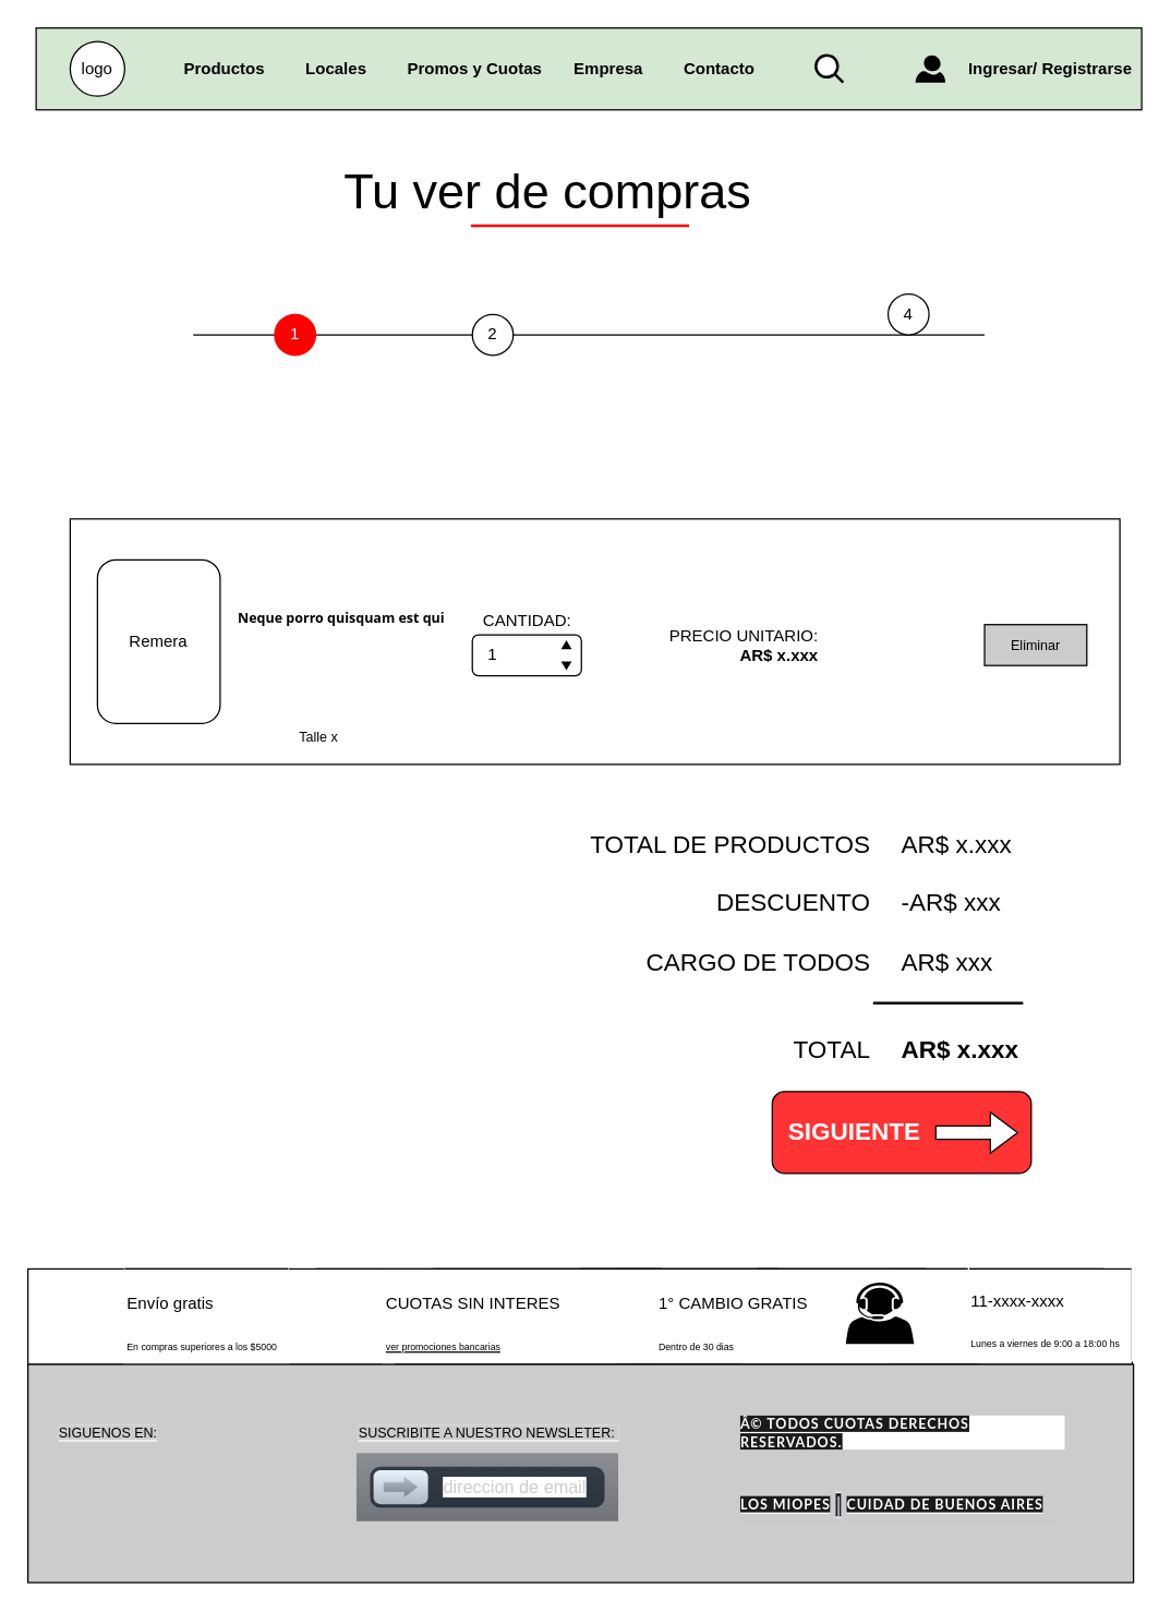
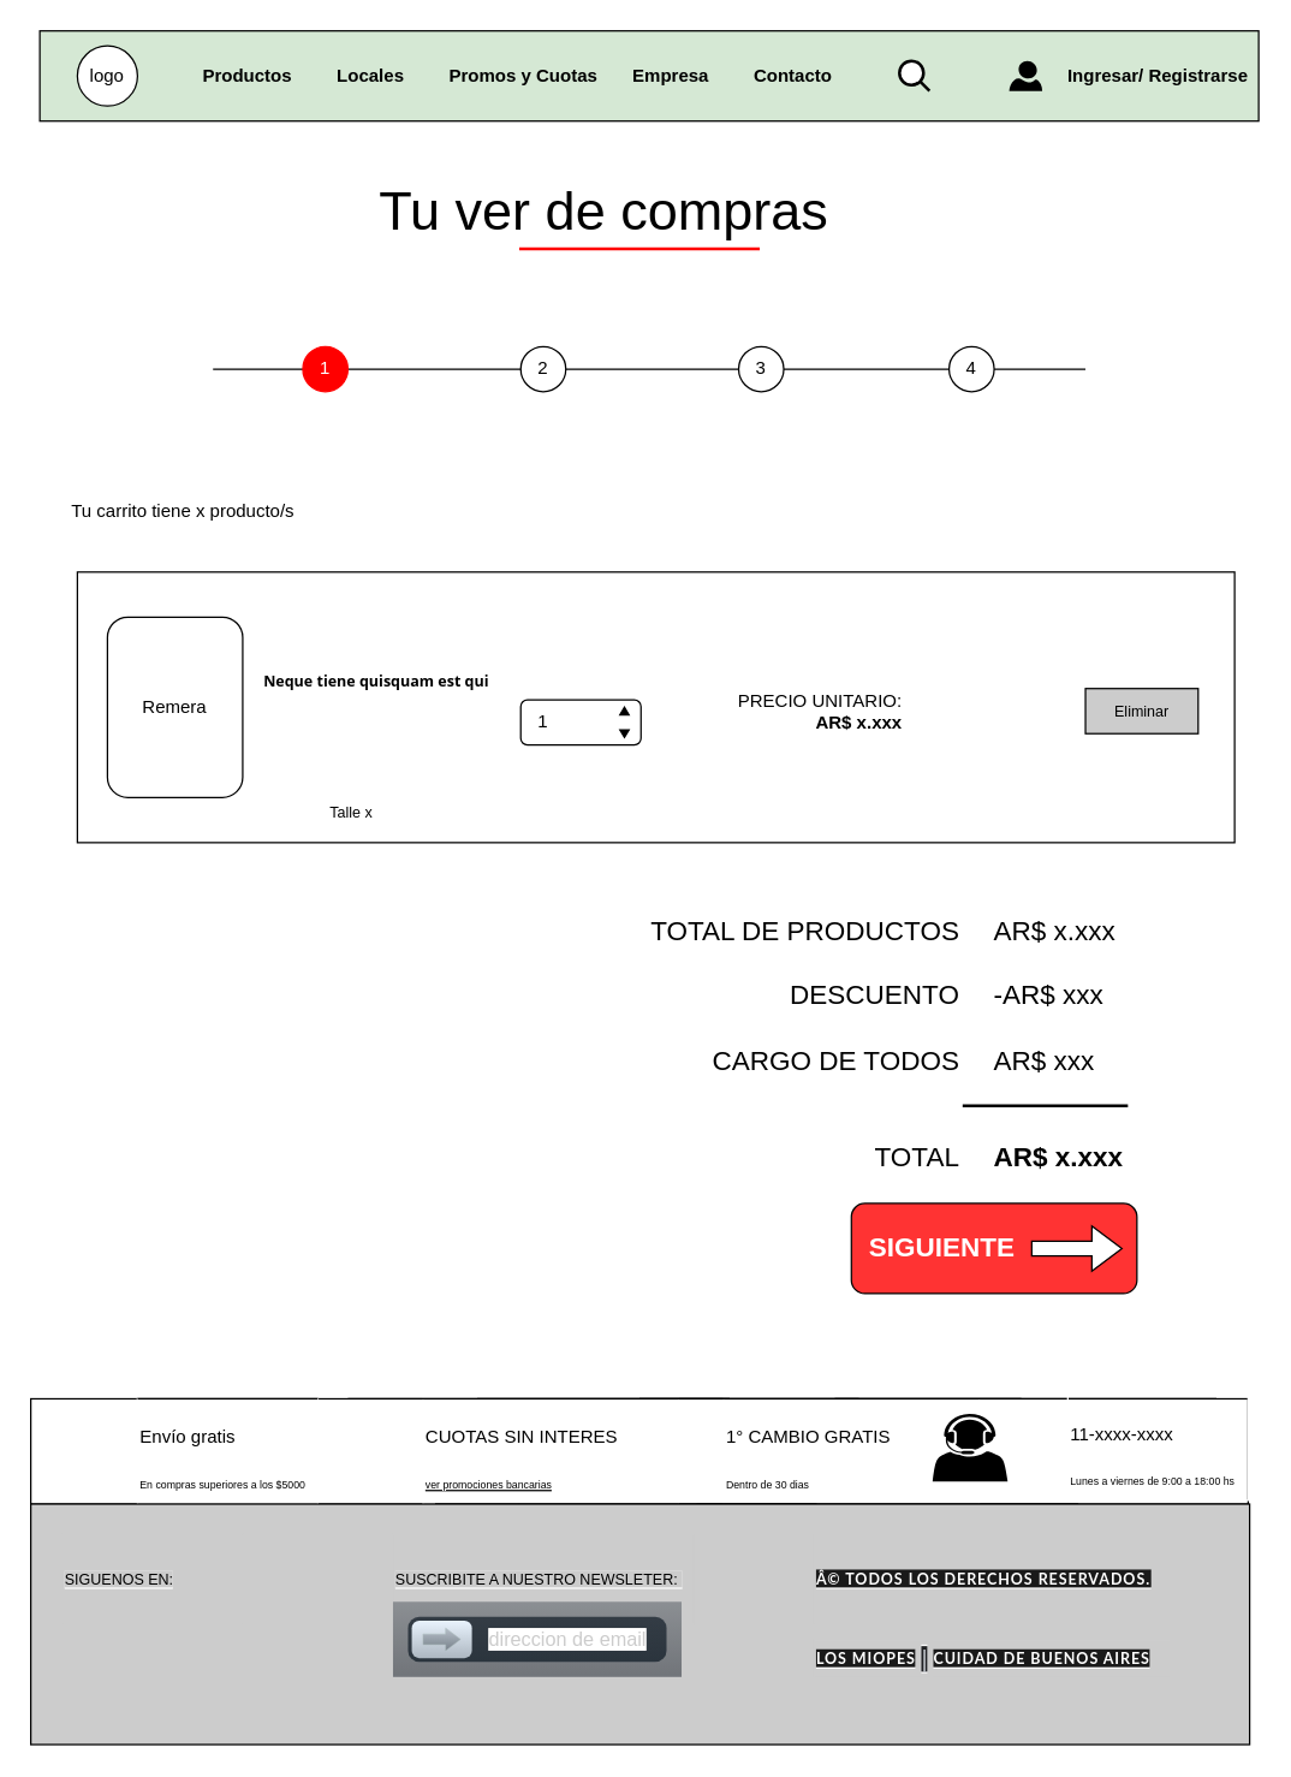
- <mxCell id="43" value="4" style="ellipse;whiteSpace=wrap;html=1;aspect=fixed;strokeColor=#000000;fillColor=#FFFFFF;" parent="1" vertex="1"><mxGeometry x="651" y="215" width="30" height="30" as="geometry" /></mxCell>
+ <mxCell id="43" value="4" style="ellipse;whiteSpace=wrap;html=1;aspect=fixed;strokeColor=#000000;fillColor=#FFFFFF;" parent="1" vertex="1"><mxGeometry x="631" y="230" width="30" height="30" as="geometry" /></mxCell>
+ <mxCell id="42" value="3" style="ellipse;whiteSpace=wrap;html=1;aspect=fixed;strokeColor=#000000;fillColor=#FFFFFF;" parent="1" vertex="1"><mxGeometry x="491" y="230" width="30" height="30" as="geometry" /></mxCell>
+ <mxCell id="45" value="Tu carrito tiene x producto/s" style="text;html=1;align=center;verticalAlign=middle;resizable=0;points=[];autosize=1;strokeColor=none;fillColor=none;" parent="1" vertex="1"><mxGeometry x="41" y="330" width="160" height="20" as="geometry" /></mxCell>
- <mxCell id="49" value="&lt;h4 style=&quot;margin: 10px 10px 5px ; padding: 0px ; line-height: 18px ; font-family: &amp;#34;open sans&amp;#34; , &amp;#34;arial&amp;#34; , sans-serif ; background-color: rgb(255 , 255 , 255)&quot;&gt;&lt;font style=&quot;font-size: 10px&quot;&gt;Neque porro quisquam est qui&amp;nbsp;&lt;/font&gt;&lt;/h4&gt;" style="text;html=1;align=center;verticalAlign=middle;resizable=0;points=[];autosize=1;strokeColor=none;fillColor=none;" parent="1" vertex="1"><mxGeometry x="161" y="430" width="180" height="40" as="geometry" /></mxCell>
+ <mxCell id="49" value="&lt;h4 style=&quot;margin: 10px 10px 5px ; padding: 0px ; line-height: 18px ; font-family: &amp;#34;open sans&amp;#34; , &amp;#34;arial&amp;#34; , sans-serif ; background-color: rgb(255 , 255 , 255)&quot;&gt;&lt;font style=&quot;font-size: 10px&quot;&gt;Neque tiene quisquam est qui&amp;nbsp;&lt;/font&gt;&lt;/h4&gt;" style="text;html=1;align=center;verticalAlign=middle;resizable=0;points=[];autosize=1;strokeColor=none;fillColor=none;" parent="1" vertex="1"><mxGeometry x="161" y="430" width="180" height="40" as="geometry" /></mxCell>
- <mxCell id="51" value="CANTIDAD:" style="text;html=1;align=center;verticalAlign=middle;resizable=0;points=[];autosize=1;strokeColor=none;fillColor=none;" parent="1" vertex="1"><mxGeometry x="346" y="445" width="80" height="20" as="geometry" /></mxCell>
- <mxCell id="29" value="&lt;span style=&quot;font-family: lato, sans-serif; font-size: 10px; font-weight: 700; letter-spacing: 0.75px; text-transform: uppercase; background-color: rgb(26, 26, 26);&quot;&gt;Â© TODOS CUOTAS DERECHOS RESERVADOS.&lt;/span&gt;" style="rounded=0;whiteSpace=wrap;html=1;labelBackgroundColor=#FFFFFF;sketch=0;fontSize=7;fontColor=#FFFFFF;strokeColor=#CCCCCC;strokeWidth=1;fillColor=#CCCCCC;gradientColor=none;gradientDirection=south;align=left;" parent="1" vertex="1"><mxGeometry x="541" y="1020" width="240" height="60" as="geometry" /></mxCell>
+ <mxCell id="29" value="&lt;span style=&quot;font-family: lato, sans-serif; font-size: 10px; font-weight: 700; letter-spacing: 0.75px; text-transform: uppercase; background-color: rgb(26, 26, 26);&quot;&gt;Â© TODOS LOS DERECHOS RESERVADOS.&lt;/span&gt;" style="rounded=0;whiteSpace=wrap;html=1;labelBackgroundColor=#FFFFFF;sketch=0;fontSize=7;fontColor=#FFFFFF;strokeColor=#CCCCCC;strokeWidth=1;fillColor=#CCCCCC;gradientColor=none;gradientDirection=south;align=left;" parent="1" vertex="1"><mxGeometry x="541" y="1020" width="240" height="60" as="geometry" /></mxCell>
